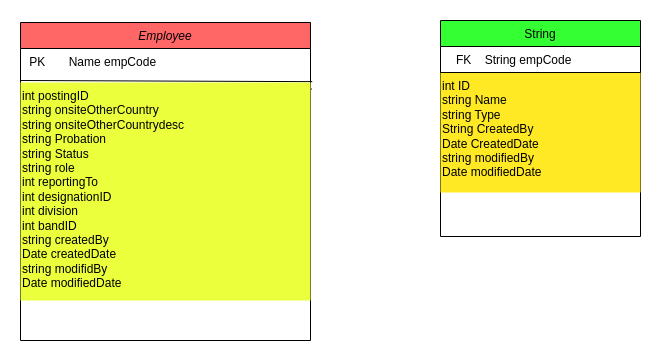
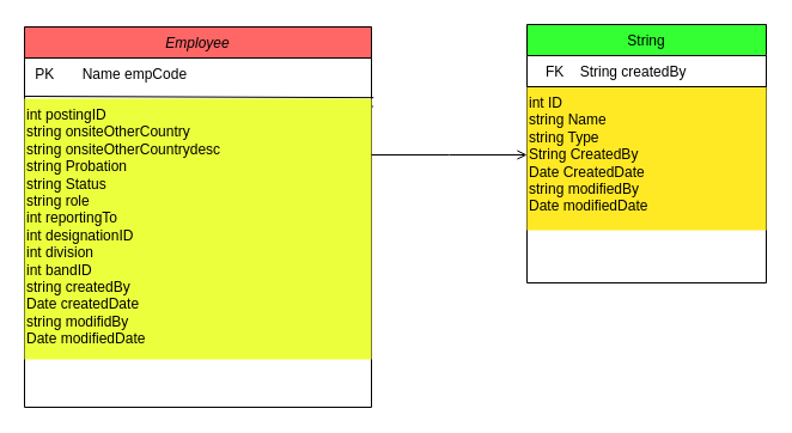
- <mxCell id="8" value="   FK    String empCode" style="text;align=left;verticalAlign=top;spacingLeft=4;spacingRight=4;overflow=hidden;rotatable=0;points=[[0,0.5],[1,0.5]];portConstraint=eastwest;rounded=0;shadow=0;html=0;" parent="7" vertex="1"><mxGeometry y="26" width="200" height="26" as="geometry" /></mxCell>
+ <mxCell id="8" value="   FK    String createdBy" style="text;align=left;verticalAlign=top;spacingLeft=4;spacingRight=4;overflow=hidden;rotatable=0;points=[[0,0.5],[1,0.5]];portConstraint=eastwest;rounded=0;shadow=0;html=0;" parent="7" vertex="1"><mxGeometry y="26" width="200" height="26" as="geometry" /></mxCell>
+ <mxCell id="11" value="" style="endArrow=open;shadow=0;strokeWidth=1;rounded=0;endFill=1;edgeStyle=elbowEdgeStyle;elbow=vertical;" parent="1" source="2" target="7" edge="1"><mxGeometry x="0.5" y="41" relative="1" as="geometry"><mxPoint x="310" y="92" as="sourcePoint" /><mxPoint x="470" y="92" as="targetPoint" /><mxPoint x="-40" y="32" as="offset" /></mxGeometry></mxCell>
